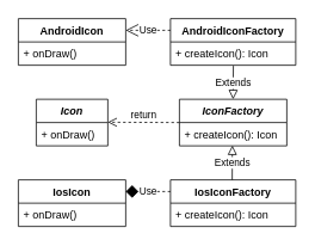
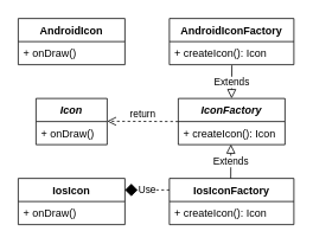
- <mxCell id="18" value="Use" style="endArrow=open;endSize=12;dashed=1;html=1;entryX=1;entryY=0.25;entryDx=0;entryDy=0;exitX=0;exitY=0.25;exitDx=0;exitDy=0;" edge="1" parent="1" source="11" target="4"><mxGeometry width="160" relative="1" as="geometry"><mxPoint x="190" y="80" as="sourcePoint" /><mxPoint x="140" y="80" as="targetPoint" /></mxGeometry></mxCell>
